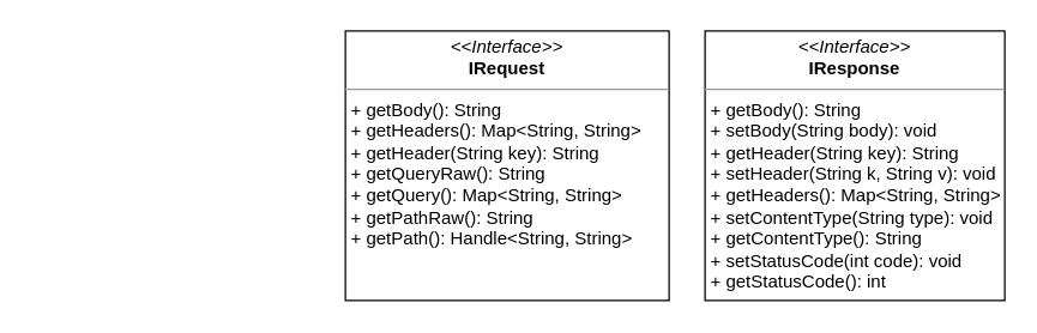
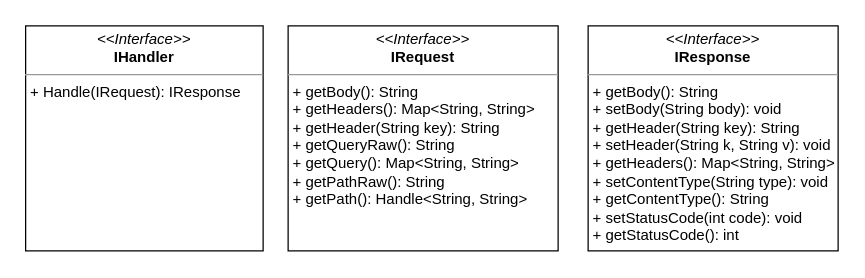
+ <mxCell id="2" value="&lt;p style=&quot;margin:0px;margin-top:4px;text-align:center;&quot;&gt;&lt;i&gt;&amp;lt;&amp;lt;Interface&amp;gt;&amp;gt;&lt;/i&gt;&lt;br&gt;&lt;b&gt;IHandler&lt;/b&gt;&lt;/p&gt;&lt;hr size=&quot;1&quot;&gt;&lt;p style=&quot;margin:0px;margin-left:4px;&quot;&gt;+ Handle(IRequest): IResponse&lt;/p&gt;" style="verticalAlign=top;align=left;overflow=fill;fontSize=12;fontFamily=Helvetica;html=1;" vertex="1" parent="1"><mxGeometry x="20" y="20" width="190" height="180" as="geometry" /></mxCell>
